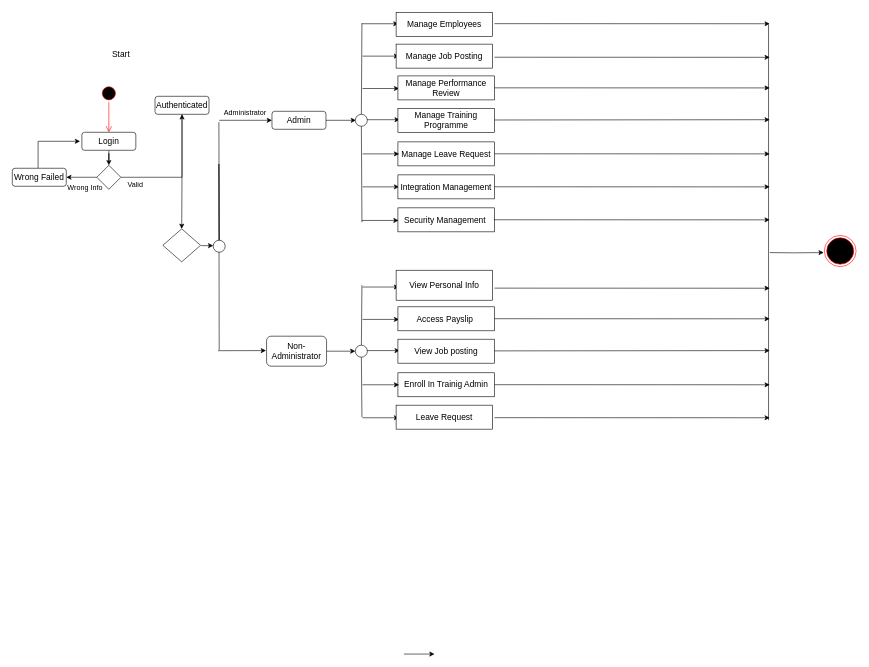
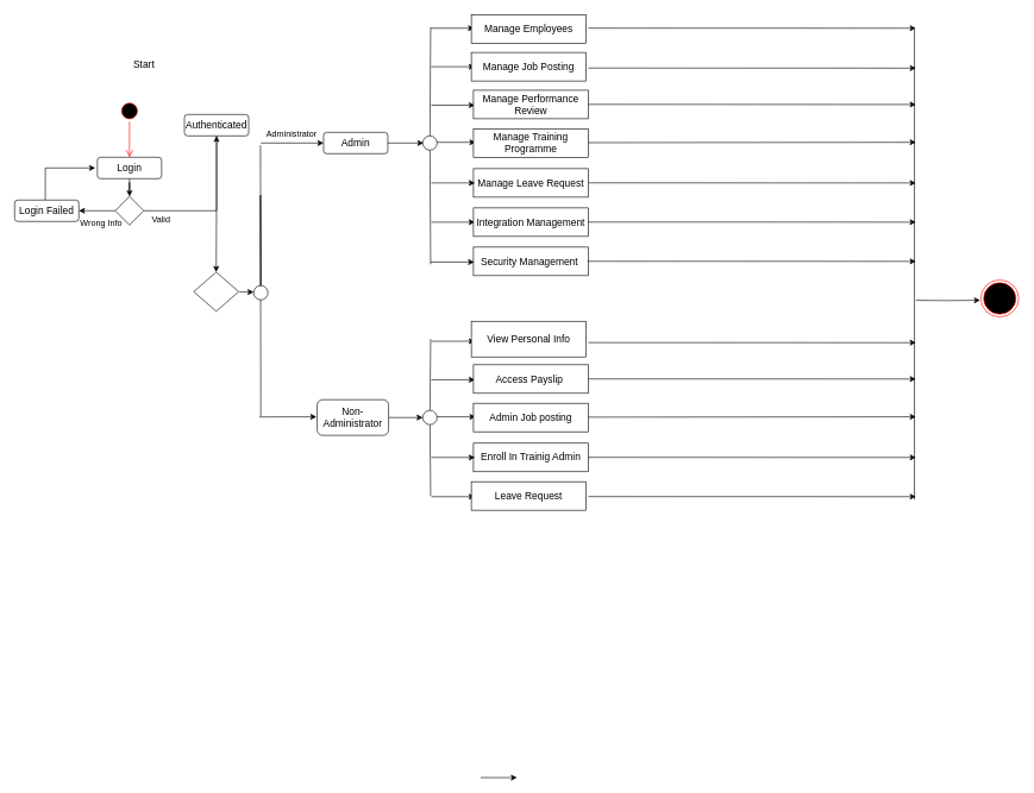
- <mxCell id="27" value="&lt;font style=&quot;font-size: 14px;&quot;&gt;Wrong Failed&lt;/font&gt;" style="rounded=1;whiteSpace=wrap;html=1;" vertex="1" parent="1"><mxGeometry x="20" y="280" width="90" height="30" as="geometry" /></mxCell>
+ <mxCell id="27" value="&lt;font style=&quot;font-size: 14px;&quot;&gt;Login Failed&lt;/font&gt;" style="rounded=1;whiteSpace=wrap;html=1;" vertex="1" parent="1"><mxGeometry x="20" y="280" width="90" height="30" as="geometry" /></mxCell>
- <mxCell id="60" value="&lt;font style=&quot;font-size: 14px;&quot;&gt;View Job posting&lt;/font&gt;" style="rounded=0;whiteSpace=wrap;html=1;" vertex="1" parent="1"><mxGeometry x="663" y="565" width="161" height="40" as="geometry" /></mxCell>
+ <mxCell id="60" value="&lt;font style=&quot;font-size: 14px;&quot;&gt;Admin Job posting&lt;/font&gt;" style="rounded=0;whiteSpace=wrap;html=1;" vertex="1" parent="1"><mxGeometry x="663" y="565" width="161" height="40" as="geometry" /></mxCell>
